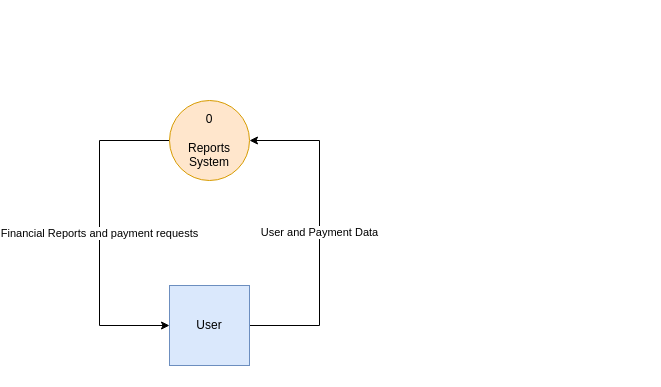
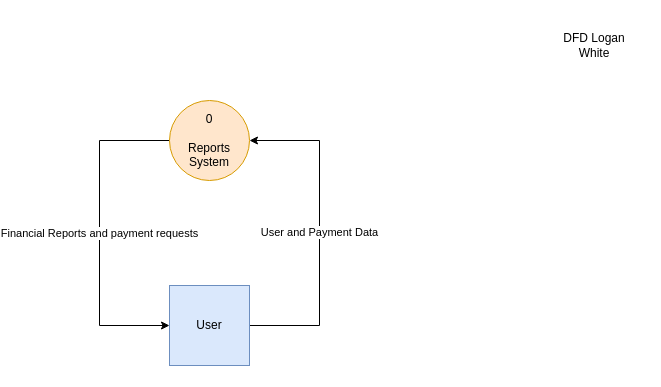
+ <mxCell id="6" value="DFD Logan White" style="text;html=1;strokeColor=none;fillColor=none;align=center;verticalAlign=middle;whiteSpace=wrap;rounded=0;" vertex="1" parent="1"><mxGeometry x="470" y="20" width="90" height="50" as="geometry" /></mxCell>
